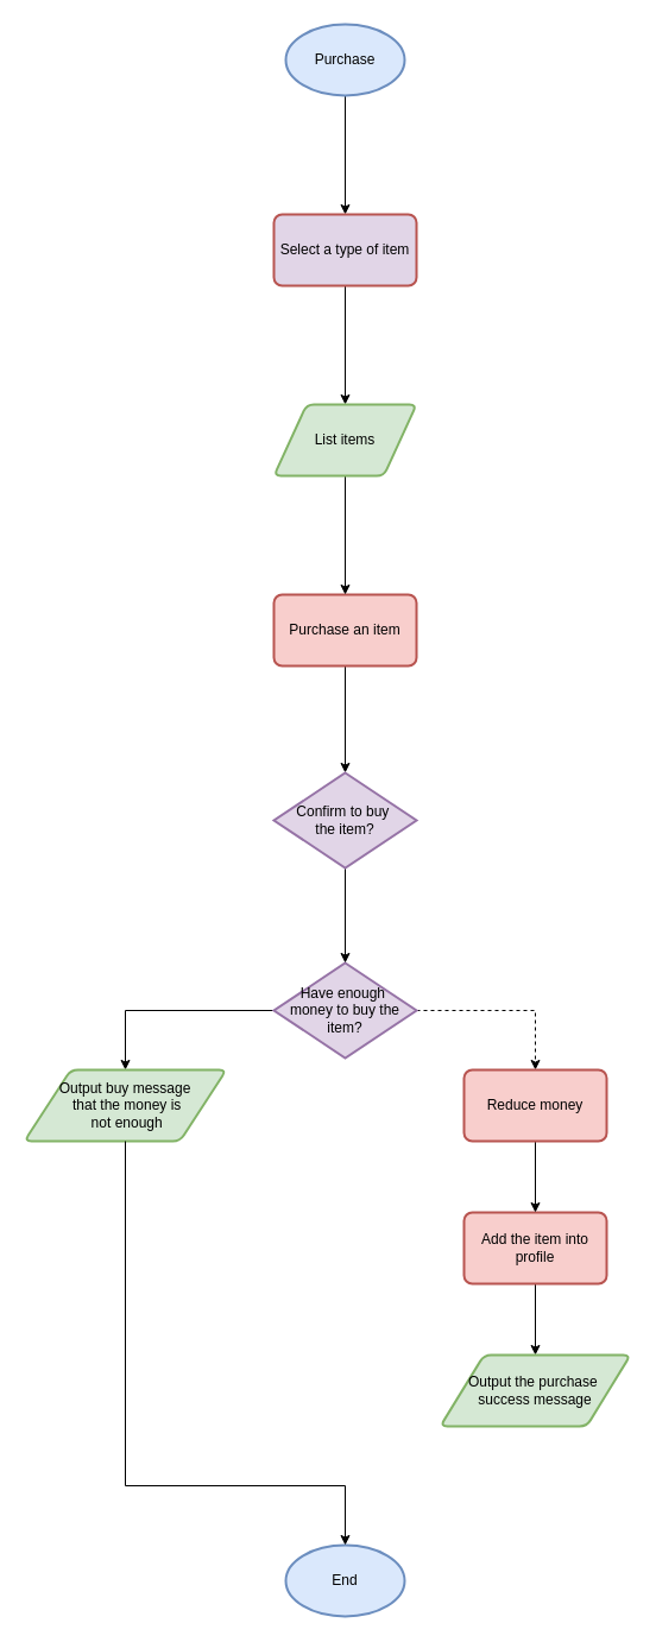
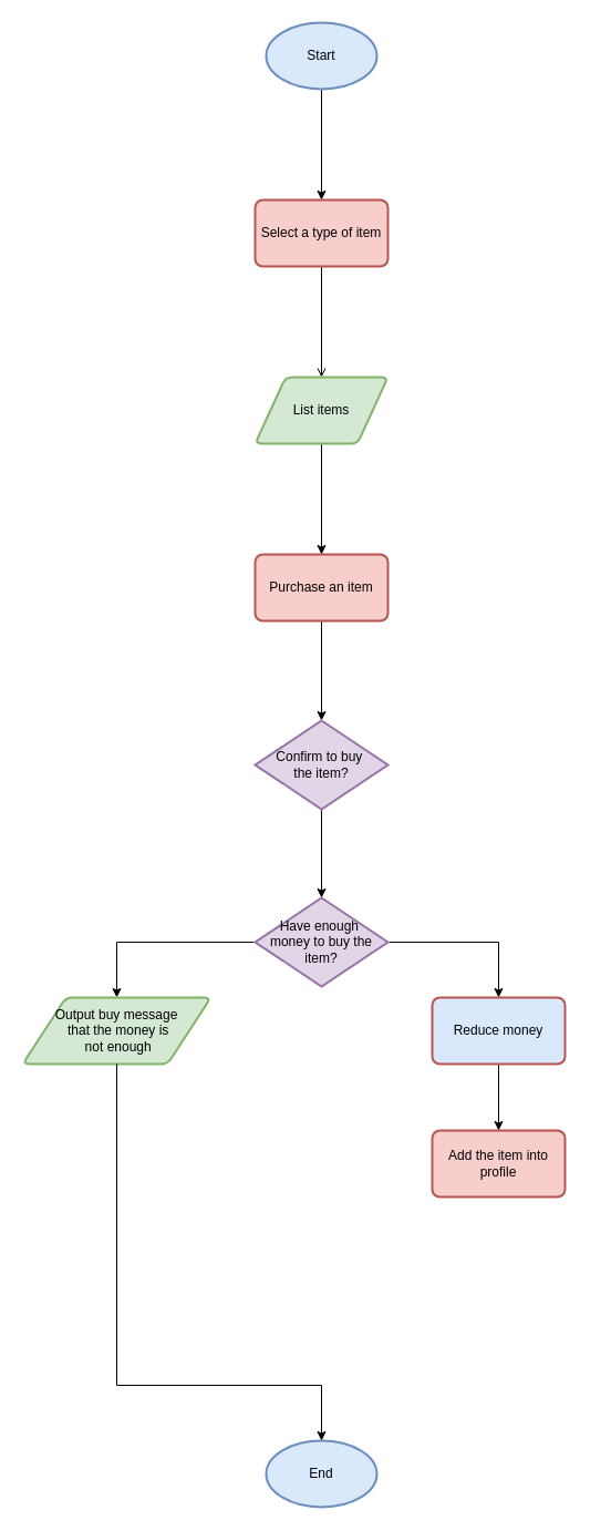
- <mxCell id="3" value="Purchase" style="strokeWidth=2;html=1;shape=mxgraph.flowchart.start_1;whiteSpace=wrap;fillColor=#dae8fc;strokeColor=#6c8ebf;" vertex="1" parent="1"><mxGeometry x="240" y="20" width="100" height="60" as="geometry" /></mxCell>
+ <mxCell id="3" value="Start" style="strokeWidth=2;html=1;shape=mxgraph.flowchart.start_1;whiteSpace=wrap;fillColor=#dae8fc;strokeColor=#6c8ebf;" vertex="1" parent="1"><mxGeometry x="240" y="20" width="100" height="60" as="geometry" /></mxCell>
- <mxCell id="5" value="Select a type of item" style="rounded=1;whiteSpace=wrap;html=1;absoluteArcSize=1;arcSize=14;strokeWidth=2;fillColor=#e1d5e7;strokeColor=#b85450;" vertex="1" parent="1"><mxGeometry x="230" y="180" width="120" height="60" as="geometry" /></mxCell>
+ <mxCell id="5" value="Select a type of item" style="rounded=1;whiteSpace=wrap;html=1;absoluteArcSize=1;arcSize=14;strokeWidth=2;fillColor=#f8cecc;strokeColor=#b85450;" vertex="1" parent="1"><mxGeometry x="230" y="180" width="120" height="60" as="geometry" /></mxCell>
- <mxCell id="4" value="" style="edgeStyle=orthogonalEdgeStyle;rounded=0;orthogonalLoop=1;jettySize=auto;html=1;" edge="1" parent="1" source="5" target="9"><mxGeometry relative="1" as="geometry" /></mxCell>
+ <mxCell id="4" value="" style="edgeStyle=orthogonalEdgeStyle;rounded=0;orthogonalLoop=1;jettySize=auto;html=1;endArrow=open;" edge="1" parent="1" source="5" target="9"><mxGeometry relative="1" as="geometry" /></mxCell>
- <mxCell id="11" style="edgeStyle=orthogonalEdgeStyle;rounded=0;orthogonalLoop=1;jettySize=auto;html=1;entryX=0.5;entryY=0;entryDx=0;entryDy=0;dashed=1;" edge="1" parent="1" source="12" target="16"><mxGeometry relative="1" as="geometry" /></mxCell>
+ <mxCell id="11" style="edgeStyle=orthogonalEdgeStyle;rounded=0;orthogonalLoop=1;jettySize=auto;html=1;entryX=0.5;entryY=0;entryDx=0;entryDy=0;" edge="1" parent="1" source="12" target="16"><mxGeometry relative="1" as="geometry" /></mxCell>
- <mxCell id="16" value="Reduce money" style="rounded=1;whiteSpace=wrap;html=1;absoluteArcSize=1;arcSize=14;strokeWidth=2;fillColor=#f8cecc;strokeColor=#b85450;" vertex="1" parent="1"><mxGeometry x="390" y="900" width="120" height="60" as="geometry" /></mxCell>
+ <mxCell id="16" value="Reduce money" style="rounded=1;whiteSpace=wrap;html=1;absoluteArcSize=1;arcSize=14;strokeWidth=2;fillColor=#dae8fc;strokeColor=#b85450;" vertex="1" parent="1"><mxGeometry x="390" y="900" width="120" height="60" as="geometry" /></mxCell>
- <mxCell id="13" value="" style="edgeStyle=orthogonalEdgeStyle;rounded=0;orthogonalLoop=1;jettySize=auto;html=1;" edge="1" parent="1" source="14" target="17"><mxGeometry relative="1" as="geometry" /></mxCell>
- <mxCell id="17" value="Output the purchase&amp;nbsp;&lt;div&gt;success message&lt;/div&gt;" style="shape=parallelogram;html=1;strokeWidth=2;perimeter=parallelogramPerimeter;whiteSpace=wrap;rounded=1;arcSize=12;size=0.23;fillColor=#d5e8d4;strokeColor=#82b366;" vertex="1" parent="1"><mxGeometry x="370" y="1140" width="160" height="60" as="geometry" /></mxCell>
